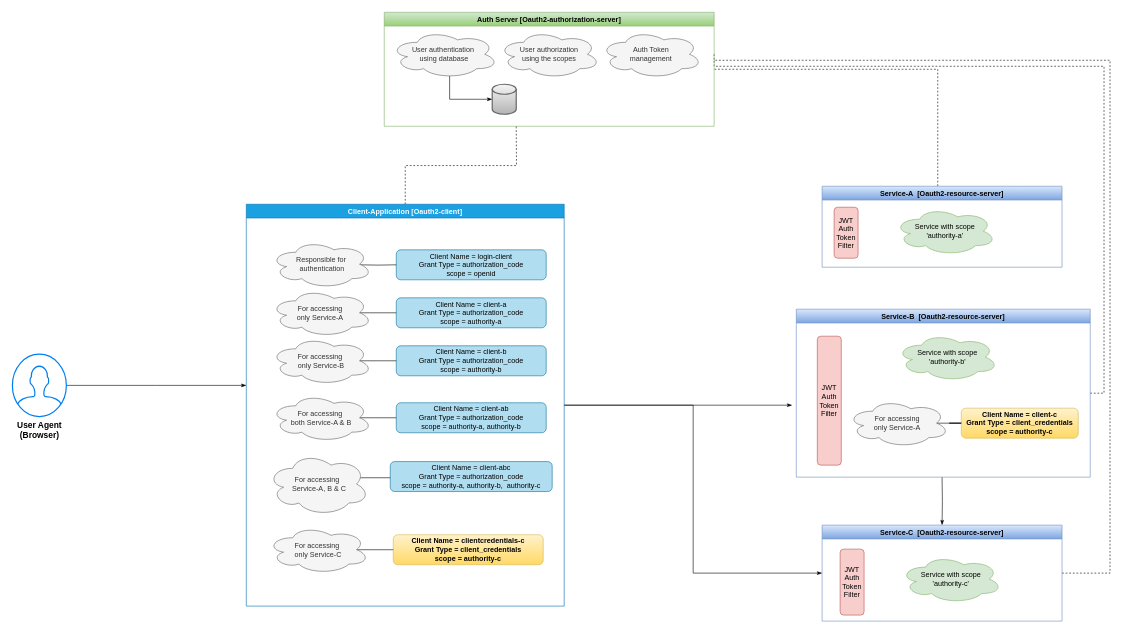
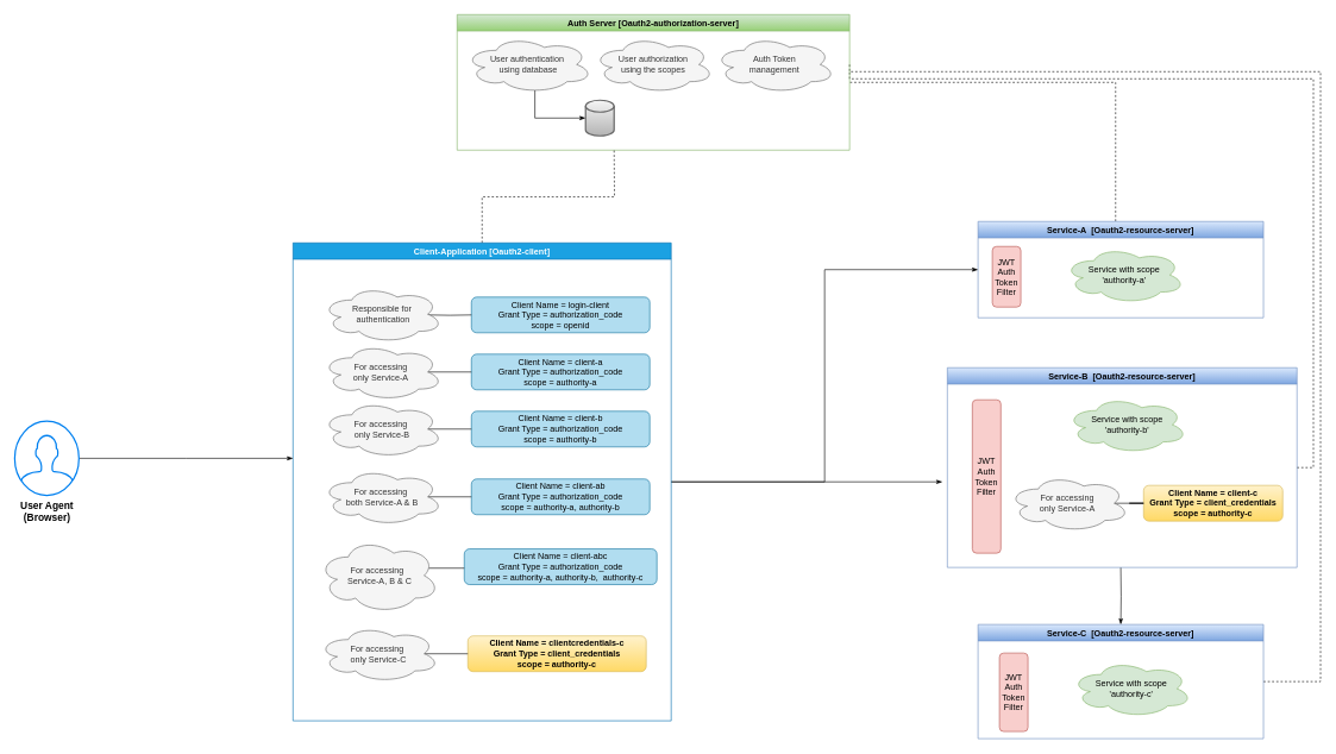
+ <mxCell id="24" style="edgeStyle=orthogonalEdgeStyle;rounded=0;orthogonalLoop=1;jettySize=auto;html=1;entryX=0;entryY=0.5;entryDx=0;entryDy=0;endArrow=classicThin;endFill=1;" edge="1" parent="1" source="28" target="3"><mxGeometry relative="1" as="geometry" /></mxCell>
- <mxCell id="26" style="edgeStyle=orthogonalEdgeStyle;rounded=0;orthogonalLoop=1;jettySize=auto;html=1;entryX=0;entryY=0.5;entryDx=0;entryDy=0;endArrow=classicThin;endFill=1;" edge="1" parent="1" source="28" target="15"><mxGeometry relative="1" as="geometry" /></mxCell>
